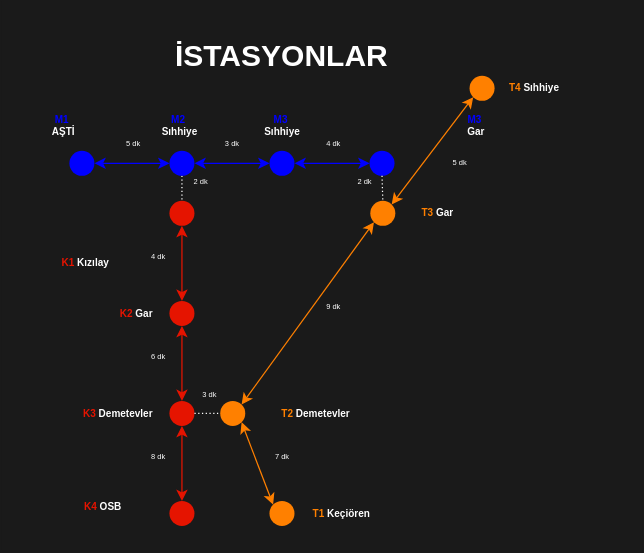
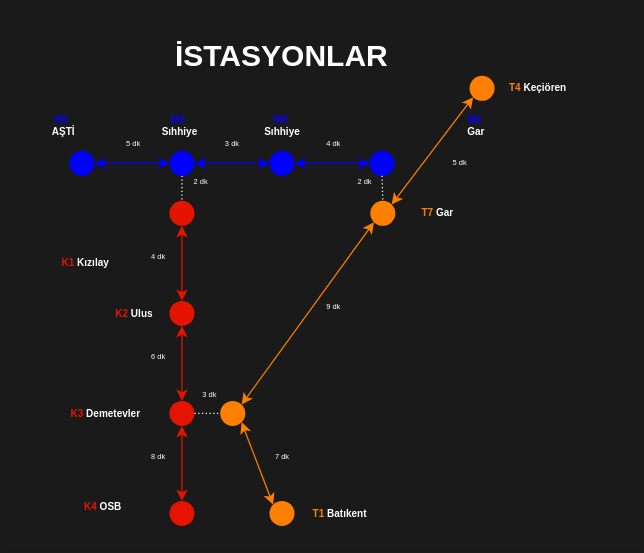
- <mxCell id="34" value="&lt;font style=&quot;color: rgb(255, 128, 0);&quot;&gt;T4&amp;nbsp;&lt;/font&gt;&lt;font style=&quot;color: light-dark(rgb(255, 255, 255), rgb(229, 20, 0));&quot;&gt;Sıhhiye&lt;/font&gt;" style="text;html=1;align=left;verticalAlign=middle;whiteSpace=wrap;rounded=0;fontSize=8;fontStyle=1" parent="1" vertex="1"><mxGeometry x="405" y="60" width="87.5" height="20" as="geometry" /></mxCell>
+ <mxCell id="34" value="&lt;font style=&quot;color: rgb(255, 128, 0);&quot;&gt;T4&amp;nbsp;&lt;/font&gt;&lt;font style=&quot;color: light-dark(rgb(255, 255, 255), rgb(229, 20, 0));&quot;&gt;Keçiören&lt;/font&gt;" style="text;html=1;align=left;verticalAlign=middle;whiteSpace=wrap;rounded=0;fontSize=8;fontStyle=1" parent="1" vertex="1"><mxGeometry x="405" y="60" width="87.5" height="20" as="geometry" /></mxCell>
- <mxCell id="35" value="&lt;font style=&quot;color: rgb(255, 128, 0);&quot;&gt;T3&lt;/font&gt;&lt;font style=&quot;color: light-dark(rgb(229, 20, 0), rgb(229, 20, 0));&quot;&gt;&amp;nbsp;&lt;/font&gt;&lt;font style=&quot;color: light-dark(rgb(255, 255, 255), rgb(229, 20, 0));&quot;&gt;Gar&lt;/font&gt;" style="text;html=1;align=left;verticalAlign=middle;whiteSpace=wrap;rounded=0;fontSize=8;fontStyle=1" parent="1" vertex="1"><mxGeometry x="335" y="160" width="87.5" height="20" as="geometry" /></mxCell>
+ <mxCell id="35" value="&lt;font style=&quot;color: rgb(255, 128, 0);&quot;&gt;T7&lt;/font&gt;&lt;font style=&quot;color: light-dark(rgb(229, 20, 0), rgb(229, 20, 0));&quot;&gt;&amp;nbsp;&lt;/font&gt;&lt;font style=&quot;color: light-dark(rgb(255, 255, 255), rgb(229, 20, 0));&quot;&gt;Gar&lt;/font&gt;" style="text;html=1;align=left;verticalAlign=middle;whiteSpace=wrap;rounded=0;fontSize=8;fontStyle=1" parent="1" vertex="1"><mxGeometry x="335" y="160" width="87.5" height="20" as="geometry" /></mxCell>
- <mxCell id="12" value="&lt;font style=&quot;color: light-dark(rgb(229, 20, 0), rgb(229, 20, 0));&quot;&gt;K2&amp;nbsp;&lt;/font&gt;&lt;font style=&quot;color: light-dark(rgb(255, 255, 255), rgb(229, 20, 0));&quot;&gt;Gar&lt;/font&gt;" style="text;html=1;align=right;verticalAlign=middle;whiteSpace=wrap;rounded=0;fontSize=8;fontStyle=1" parent="1" vertex="1"><mxGeometry x="65.63" y="240" width="57.5" height="20" as="geometry" /></mxCell>
+ <mxCell id="12" value="&lt;font style=&quot;color: light-dark(rgb(229, 20, 0), rgb(229, 20, 0));&quot;&gt;K2&amp;nbsp;&lt;/font&gt;&lt;font style=&quot;color: light-dark(rgb(255, 255, 255), rgb(229, 20, 0));&quot;&gt;Ulus&lt;/font&gt;" style="text;html=1;align=right;verticalAlign=middle;whiteSpace=wrap;rounded=0;fontSize=8;fontStyle=1" parent="1" vertex="1"><mxGeometry x="65.63" y="240" width="57.5" height="20" as="geometry" /></mxCell>
- <mxCell id="13" value="&lt;font style=&quot;color: light-dark(rgb(229, 20, 0), rgb(229, 20, 0));&quot;&gt;K3&amp;nbsp;&lt;/font&gt;&lt;font style=&quot;color: light-dark(rgb(255, 255, 255), rgb(229, 20, 0));&quot;&gt;Demetevler&lt;/font&gt;" style="text;html=1;align=right;verticalAlign=middle;whiteSpace=wrap;rounded=0;fontSize=8;fontStyle=1" parent="1" vertex="1"><mxGeometry x="35.63" y="320" width="87.5" height="20" as="geometry" /></mxCell>
+ <mxCell id="13" value="&lt;font style=&quot;color: light-dark(rgb(229, 20, 0), rgb(229, 20, 0));&quot;&gt;K3&amp;nbsp;&lt;/font&gt;&lt;font style=&quot;color: light-dark(rgb(255, 255, 255), rgb(229, 20, 0));&quot;&gt;Demetevler&lt;/font&gt;" style="text;html=1;align=right;verticalAlign=middle;whiteSpace=wrap;rounded=0;fontSize=8;fontStyle=1" parent="1" vertex="1"><mxGeometry x="25.63" y="320" width="87.5" height="20" as="geometry" /></mxCell>
- <mxCell id="33" value="&lt;font style=&quot;color: rgb(255, 128, 0);&quot;&gt;T2&amp;nbsp;&lt;/font&gt;&lt;font style=&quot;color: light-dark(rgb(255, 255, 255), rgb(229, 20, 0));&quot;&gt;Demetevler&lt;/font&gt;" style="text;html=1;align=left;verticalAlign=middle;whiteSpace=wrap;rounded=0;fontSize=8;fontStyle=1" parent="1" vertex="1"><mxGeometry x="222.5" y="320" width="87.5" height="20" as="geometry" /></mxCell>
- <mxCell id="40" value="&lt;font style=&quot;color: rgb(255, 128, 0);&quot;&gt;T1&amp;nbsp;&lt;/font&gt;&lt;font style=&quot;color: light-dark(rgb(255, 255, 255), rgb(229, 20, 0));&quot;&gt;Keçiören&lt;/font&gt;" style="text;html=1;align=left;verticalAlign=middle;whiteSpace=wrap;rounded=0;fontSize=8;fontStyle=1" parent="1" vertex="1"><mxGeometry x="247.5" y="400" width="87.5" height="20" as="geometry" /></mxCell>
+ <mxCell id="40" value="&lt;font style=&quot;color: rgb(255, 128, 0);&quot;&gt;T1&amp;nbsp;&lt;/font&gt;&lt;font style=&quot;color: light-dark(rgb(255, 255, 255), rgb(229, 20, 0));&quot;&gt;Batıkent&lt;/font&gt;" style="text;html=1;align=left;verticalAlign=middle;whiteSpace=wrap;rounded=0;fontSize=8;fontStyle=1" parent="1" vertex="1"><mxGeometry x="247.5" y="400" width="87.5" height="20" as="geometry" /></mxCell>
